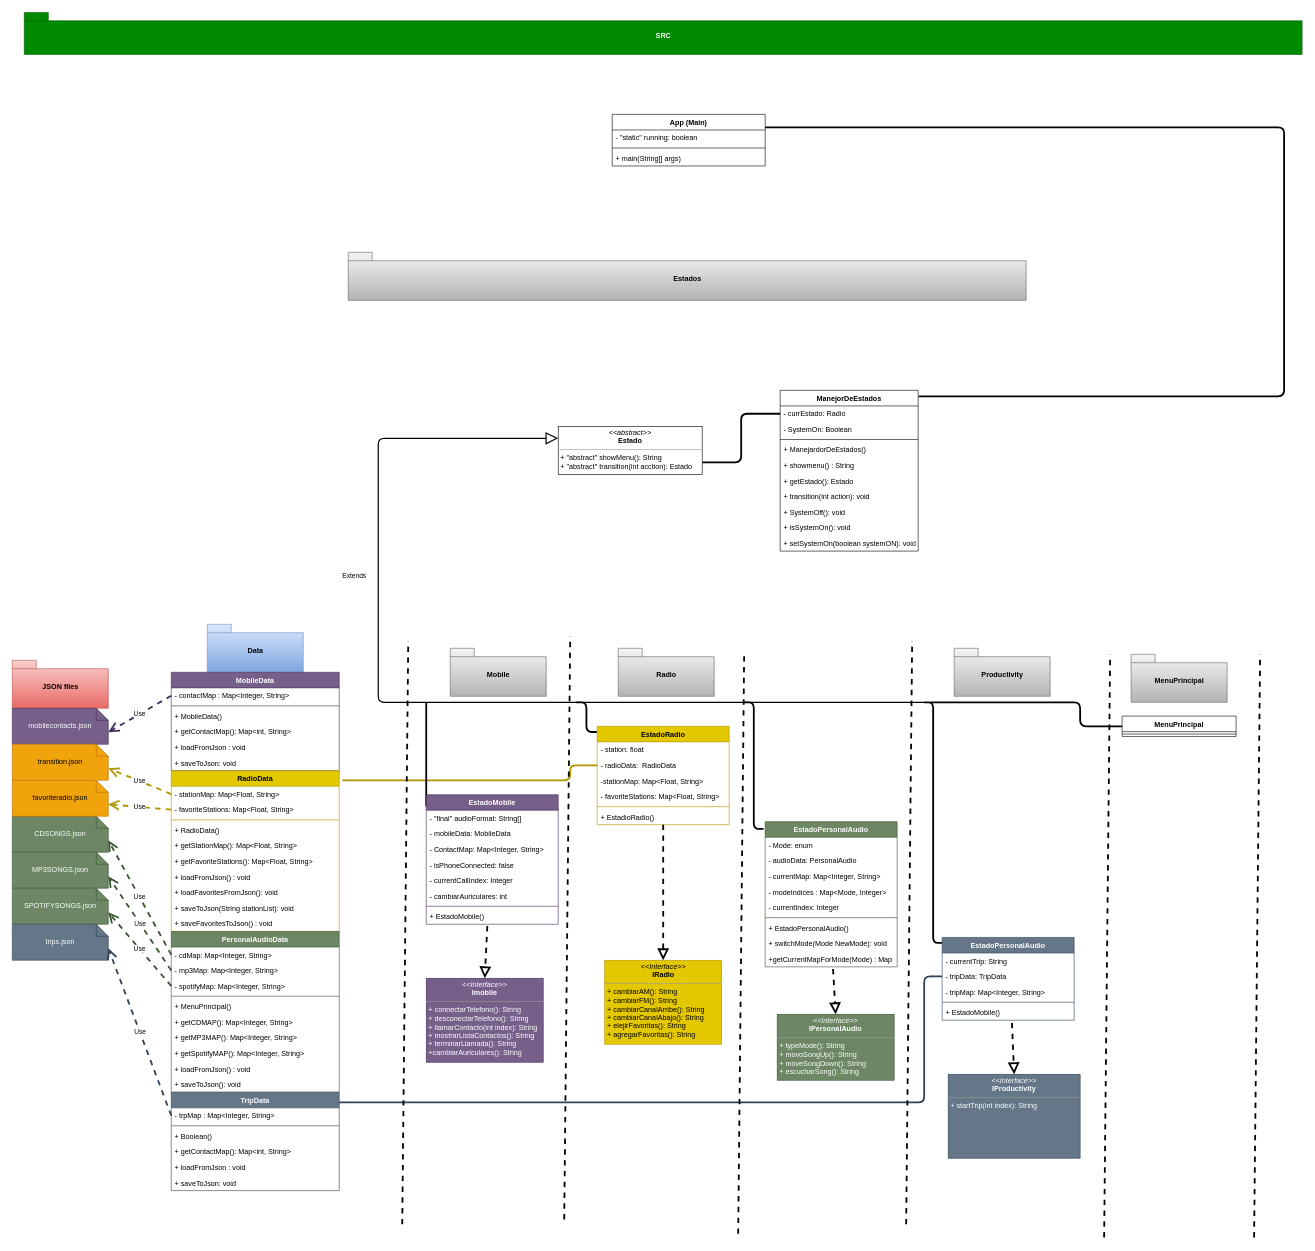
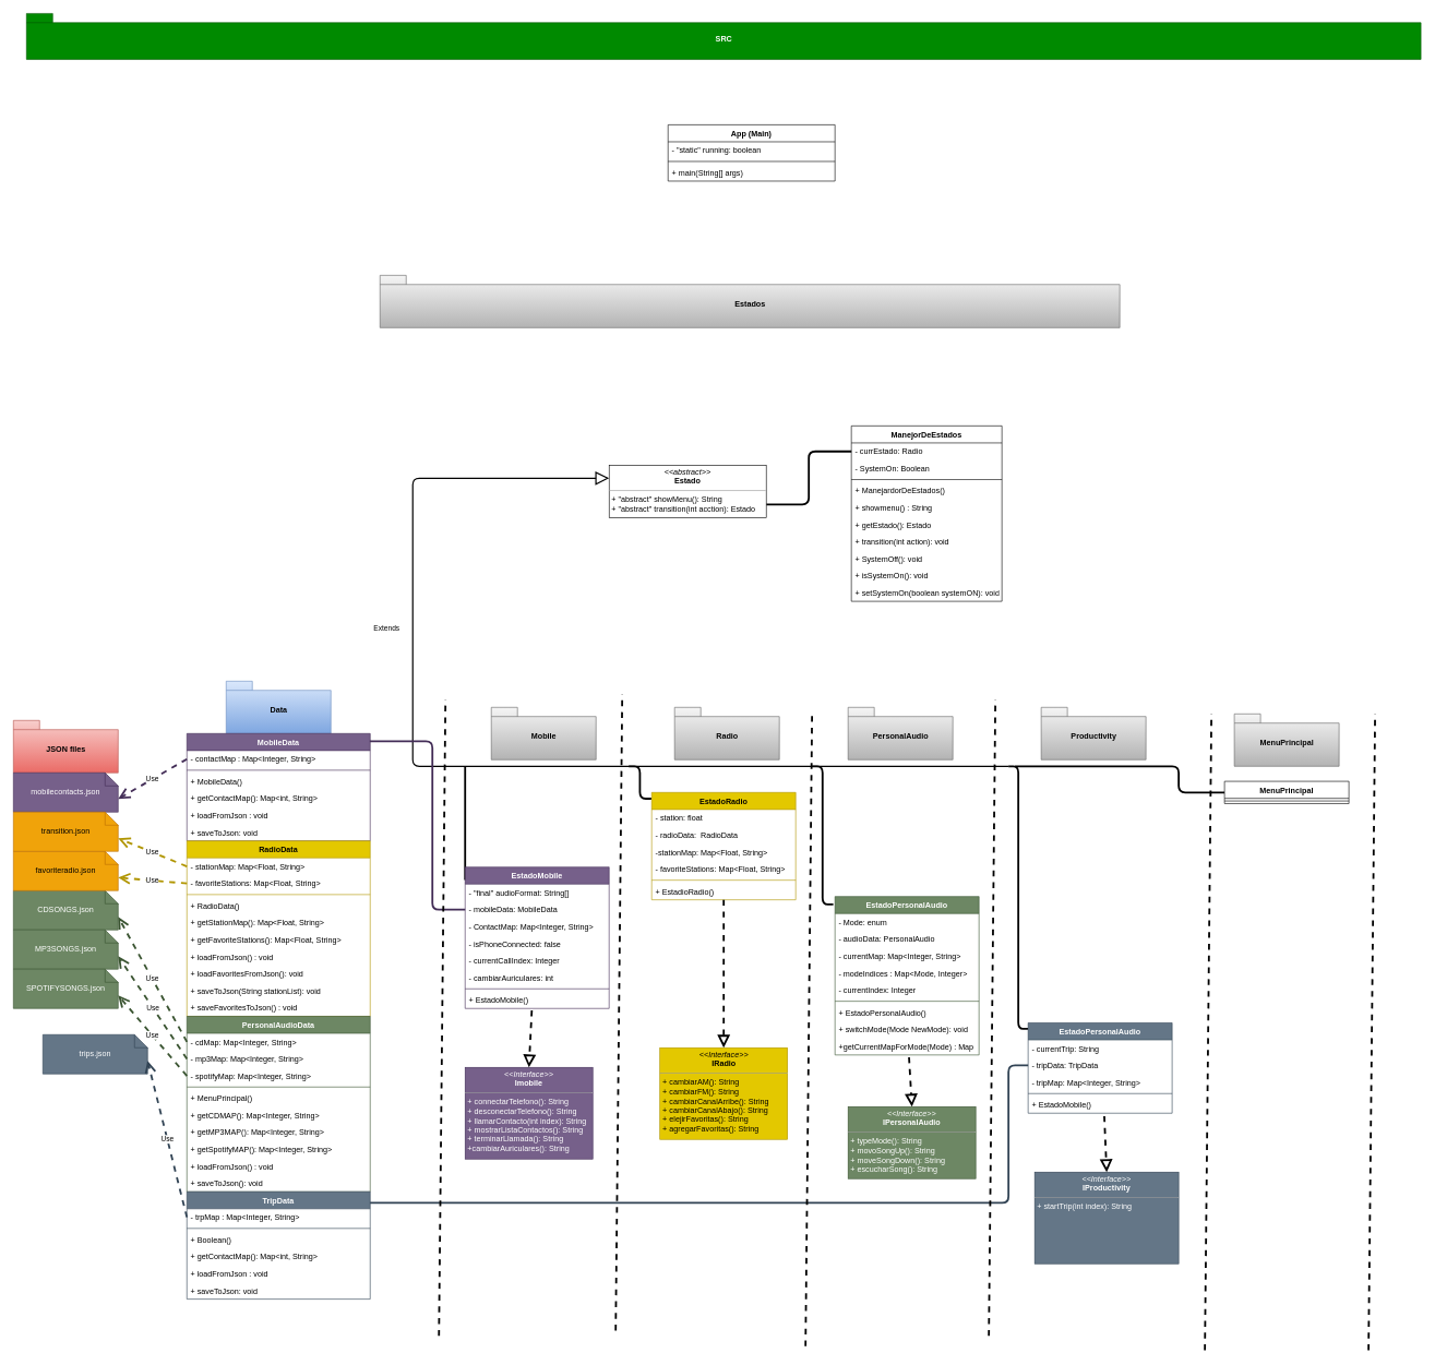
- <mxCell id="56" style="edgeStyle=elbowEdgeStyle;html=1;strokeWidth=3;endArrow=none;endFill=0;exitX=1.004;exitY=0.037;exitDx=0;exitDy=0;exitPerimeter=0;entryX=1;entryY=0.25;entryDx=0;entryDy=0;" edge="1" parent="1" source="57" target="2"><mxGeometry relative="1" as="geometry"><mxPoint x="1370" y="185" as="targetPoint" /><Array as="points"><mxPoint x="2140" y="370" /></Array></mxGeometry></mxCell>
+ <mxCell id="74" value="&lt;font color=&quot;#000000&quot;&gt;PersonalAudio&lt;/font&gt;" style="shape=folder;fontStyle=1;spacingTop=10;tabWidth=40;tabHeight=14;tabPosition=left;html=1;fillColor=#f5f5f5;gradientColor=#b3b3b3;strokeColor=#666666;" vertex="1" parent="1"><mxGeometry x="1295" y="1080" width="160" height="80" as="geometry" /></mxCell>
+ <mxCell id="89" style="edgeStyle=elbowEdgeStyle;html=1;strokeWidth=3;endArrow=none;endFill=0;fillColor=#76608a;strokeColor=#432D57;exitX=0;exitY=0.5;exitDx=0;exitDy=0;entryX=0.998;entryY=0.073;entryDx=0;entryDy=0;entryPerimeter=0;" edge="1" parent="1" source="80" target="15"><mxGeometry relative="1" as="geometry"><mxPoint x="560" y="1159" as="targetPoint" /><Array as="points"><mxPoint x="660" y="1220" /></Array></mxGeometry></mxCell>
- <mxCell id="22" style="edgeStyle=elbowEdgeStyle;html=1;entryX=0;entryY=0.5;entryDx=0;entryDy=0;strokeWidth=3;fontColor=#000000;endArrow=none;endFill=0;fillColor=#e3c800;strokeColor=#B09500;exitX=1.018;exitY=0.06;exitDx=0;exitDy=0;exitPerimeter=0;" edge="1" parent="1" source="23" target="101"><mxGeometry relative="1" as="geometry"><Array as="points"><mxPoint x="950" y="1310" /><mxPoint x="630" y="1290" /></Array></mxGeometry></mxCell>
- <mxCell id="13" value="trips.json" style="shape=note;size=20;whiteSpace=wrap;html=1;fillColor=#647687;fontColor=#ffffff;strokeColor=#314354;" vertex="1" parent="1"><mxGeometry x="20" y="1540" width="160" height="60" as="geometry" /></mxCell>
+ <mxCell id="13" value="trips.json" style="shape=note;size=20;whiteSpace=wrap;html=1;fillColor=#647687;fontColor=#ffffff;strokeColor=#314354;" vertex="1" parent="1"><mxGeometry x="65" y="1580" width="160" height="60" as="geometry" /></mxCell>
